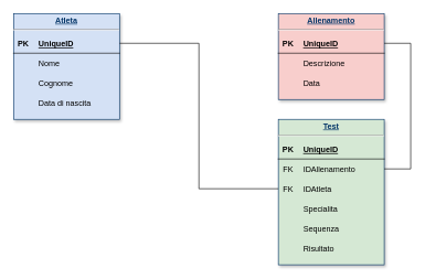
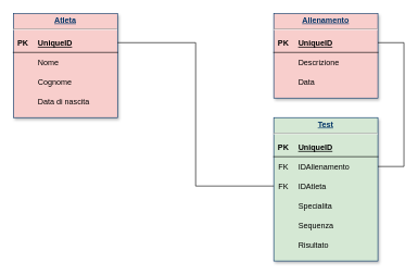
- <mxCell id="3" value="&lt;p style=&quot;margin: 0px ; margin-top: 4px ; text-align: center ; text-decoration: underline&quot;&gt;&lt;strong&gt;Atleta&lt;/strong&gt;&lt;/p&gt;&lt;hr&gt;&lt;p style=&quot;margin: 0px ; margin-left: 8px&quot;&gt;&lt;br&gt;&lt;/p&gt;" style="verticalAlign=top;align=left;overflow=fill;fontSize=12;fontFamily=Helvetica;html=1;strokeColor=#003366;shadow=1;fillColor=#D4E1F5;fontColor=#003366" parent="1" vertex="1"><mxGeometry x="20" y="20" width="160" height="160" as="geometry" /></mxCell>
+ <mxCell id="3" value="&lt;p style=&quot;margin: 0px ; margin-top: 4px ; text-align: center ; text-decoration: underline&quot;&gt;&lt;strong&gt;Atleta&lt;/strong&gt;&lt;/p&gt;&lt;hr&gt;&lt;p style=&quot;margin: 0px ; margin-left: 8px&quot;&gt;&lt;br&gt;&lt;/p&gt;" style="verticalAlign=top;align=left;overflow=fill;fontSize=12;fontFamily=Helvetica;html=1;strokeColor=#003366;shadow=1;fillColor=#f8cecc;fontColor=#003366;" parent="1" vertex="1"><mxGeometry x="20" y="20" width="160" height="160" as="geometry" /></mxCell>
